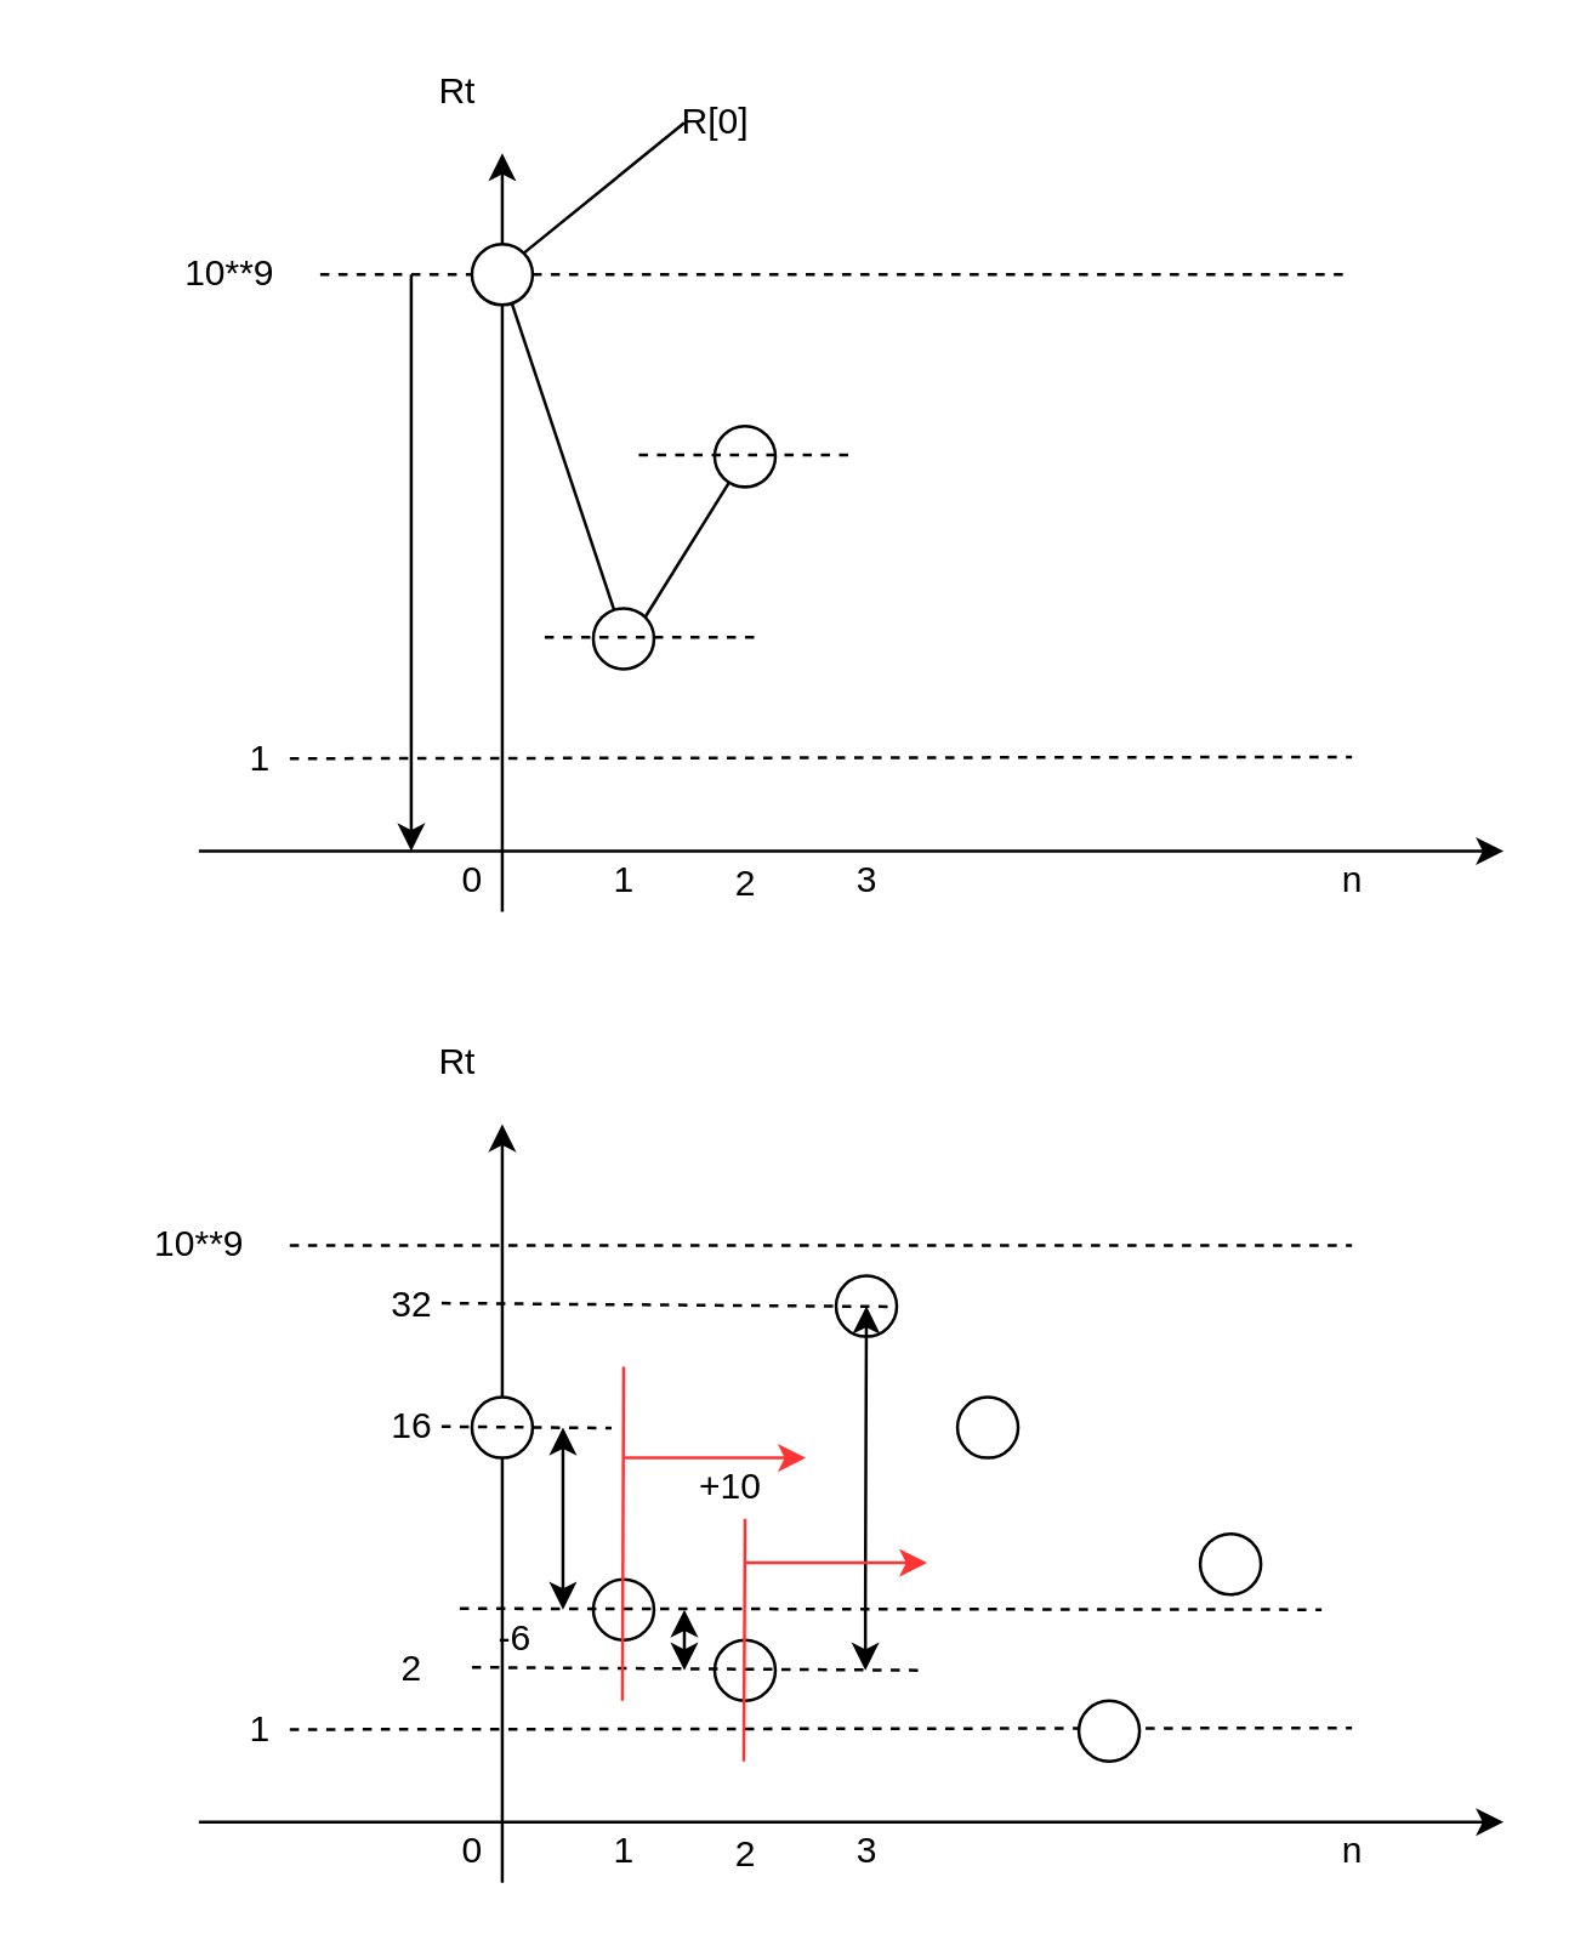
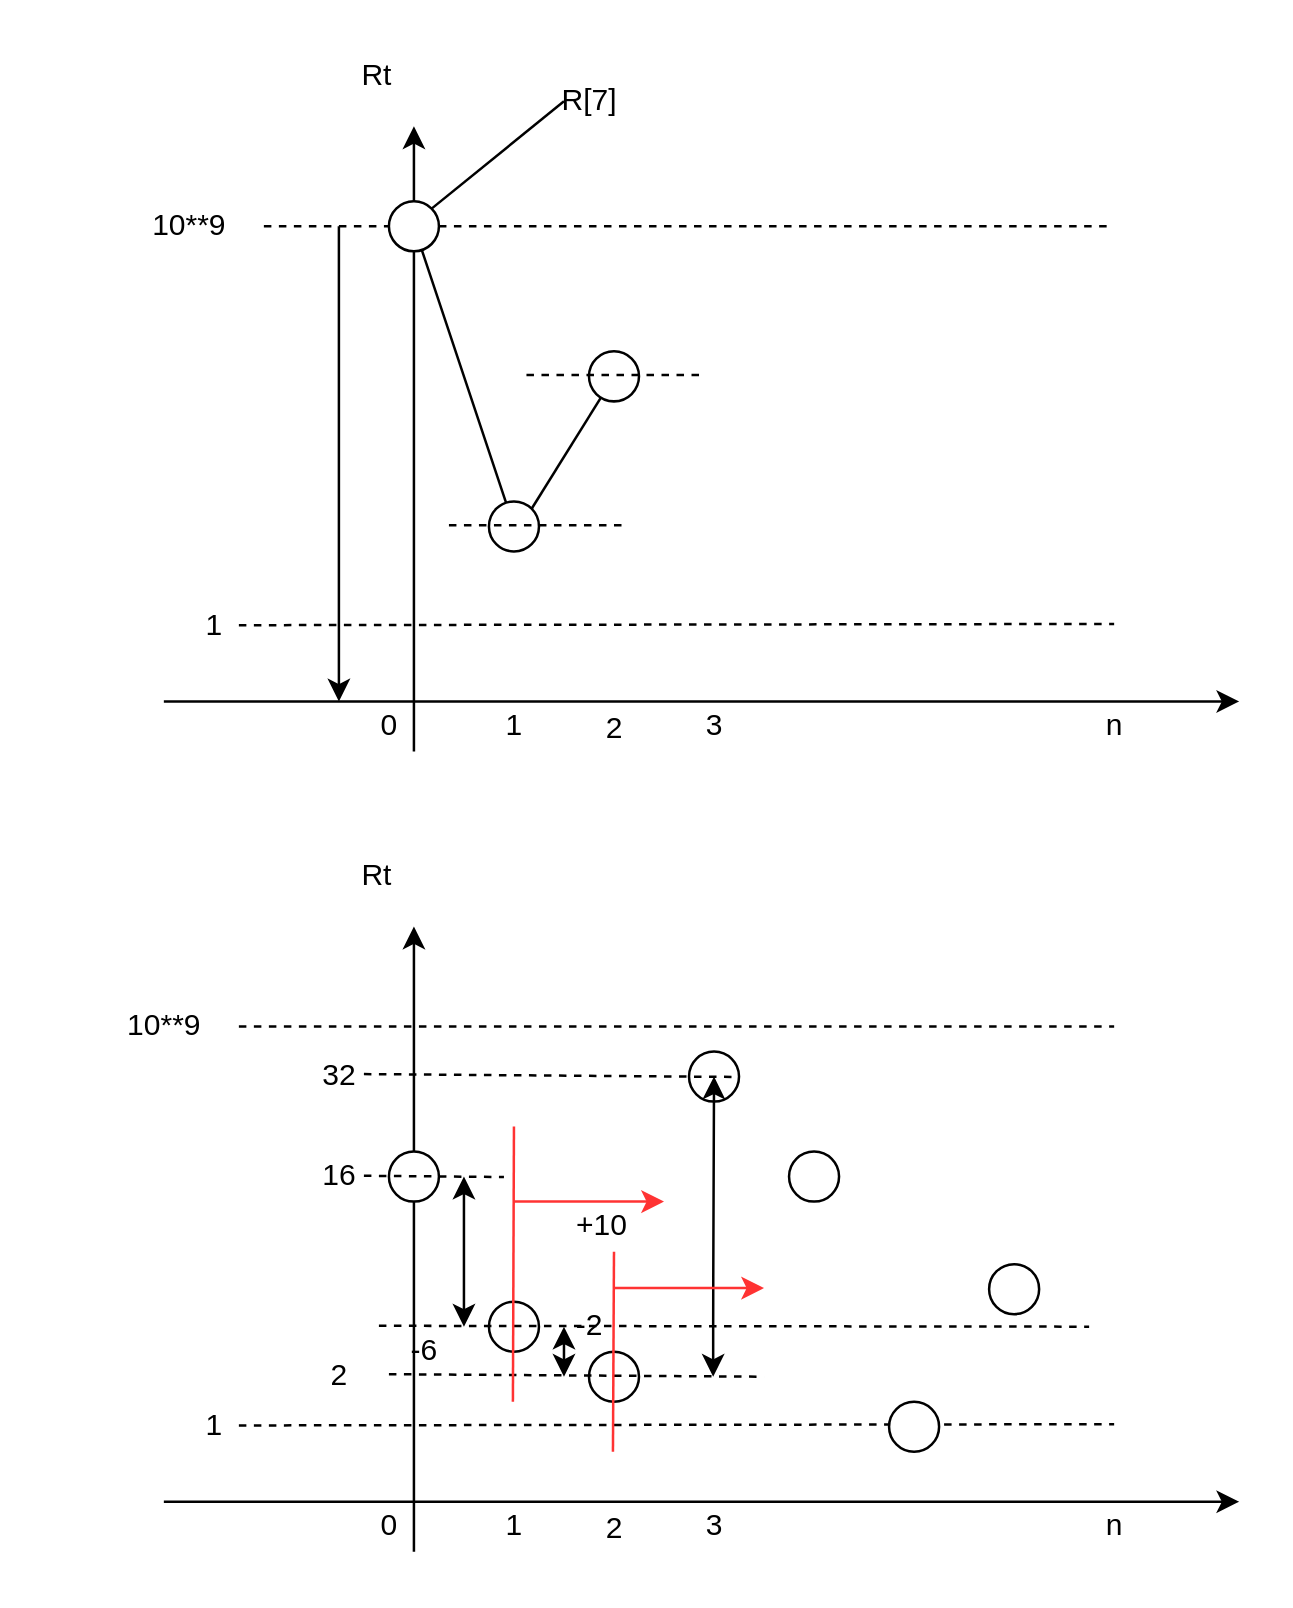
- <mxCell id="20" value="R[0]" style="text;html=1;align=center;verticalAlign=middle;resizable=0;points=[];autosize=1;" vertex="1" parent="2"><mxGeometry x="195" y="10" width="40" height="20" as="geometry" /></mxCell>
+ <mxCell id="20" value="R[7]" style="text;html=1;align=center;verticalAlign=middle;resizable=0;points=[];autosize=1;" vertex="1" parent="2"><mxGeometry x="195" y="10" width="40" height="20" as="geometry" /></mxCell>
+ <mxCell id="50" value="-2" style="text;html=1;align=center;verticalAlign=middle;resizable=0;points=[];autosize=1;" vertex="1" parent="2"><mxGeometry x="200" y="500" width="30" height="20" as="geometry" /></mxCell>
